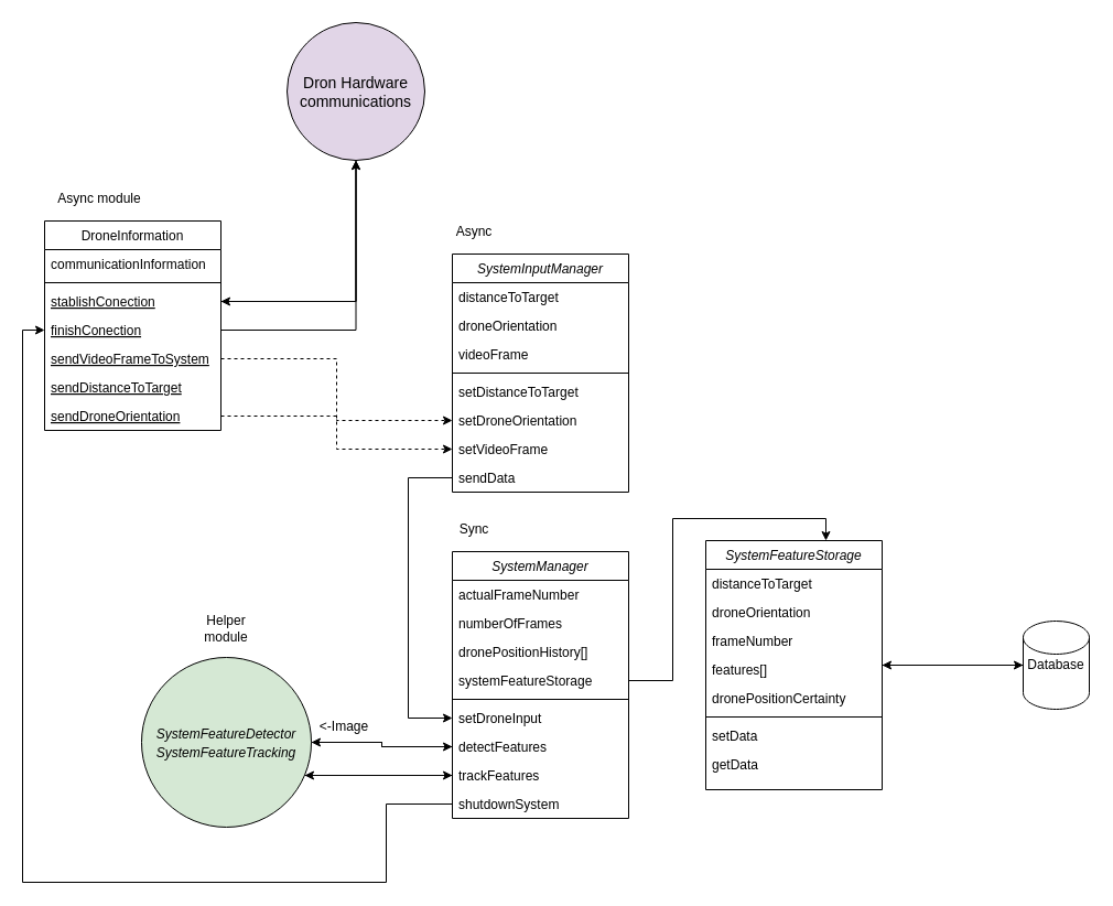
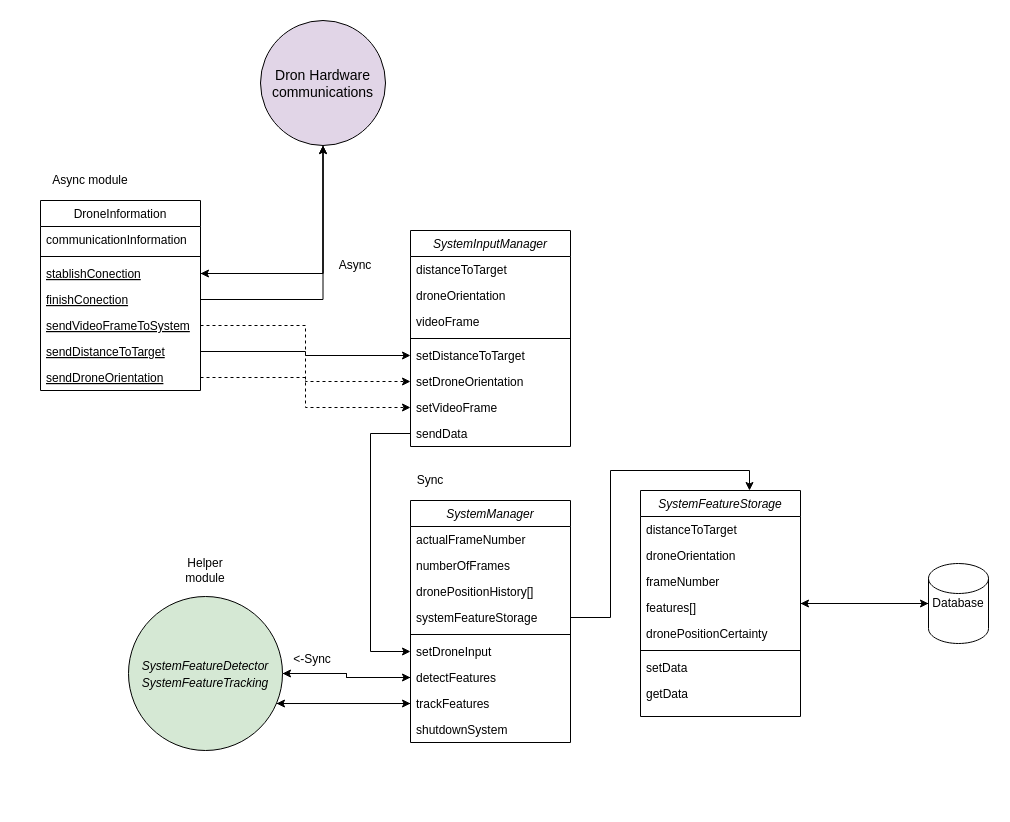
- <mxCell id="3" value="Async" style="text;html=1;strokeColor=none;fillColor=none;align=center;verticalAlign=middle;whiteSpace=wrap;rounded=0;" parent="1" vertex="1"><mxGeometry x="410" y="200" width="40" height="20" as="geometry" /></mxCell>
+ <mxCell id="3" value="Async" style="text;html=1;strokeColor=none;fillColor=none;align=center;verticalAlign=middle;whiteSpace=wrap;rounded=0;" parent="1" vertex="1"><mxGeometry x="335" y="255" width="40" height="20" as="geometry" /></mxCell>
+ <mxCell id="16" style="edgeStyle=orthogonalEdgeStyle;rounded=0;orthogonalLoop=1;jettySize=auto;html=1;exitX=1;exitY=0.5;exitDx=0;exitDy=0;fontSize=20;" parent="1" source="10" target="23" edge="1"><mxGeometry relative="1" as="geometry" /></mxCell>
- <mxCell id="33" value="&amp;lt;-Image" style="text;html=1;strokeColor=none;fillColor=none;align=center;verticalAlign=middle;whiteSpace=wrap;rounded=0;fontSize=12;" parent="1" vertex="1"><mxGeometry x="282" y="649" width="60" height="20" as="geometry" /></mxCell>
+ <mxCell id="33" value="&amp;lt;-Sync" style="text;html=1;strokeColor=none;fillColor=none;align=center;verticalAlign=middle;whiteSpace=wrap;rounded=0;fontSize=12;" parent="1" vertex="1"><mxGeometry x="282" y="649" width="60" height="20" as="geometry" /></mxCell>
- <mxCell id="49" style="edgeStyle=orthogonalEdgeStyle;rounded=0;orthogonalLoop=1;jettySize=auto;html=1;entryX=0;entryY=0.5;entryDx=0;entryDy=0;" edge="1" parent="1" source="48" target="8"><mxGeometry relative="1" as="geometry"><Array as="points"><mxPoint x="350" y="729" /><mxPoint x="350" y="800" /><mxPoint x="20" y="800" /><mxPoint x="20" y="299" /></Array></mxGeometry></mxCell>
